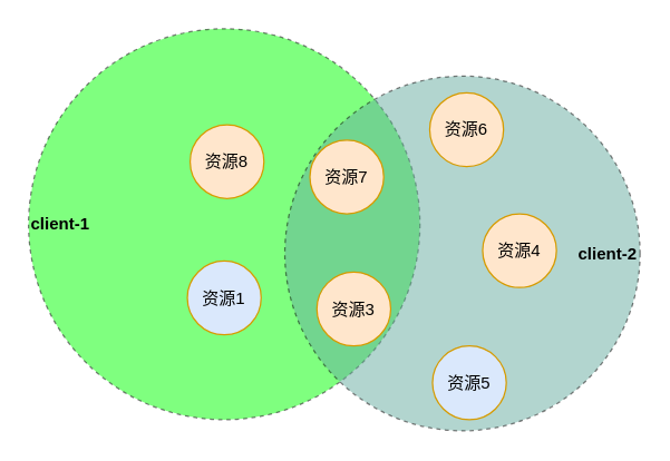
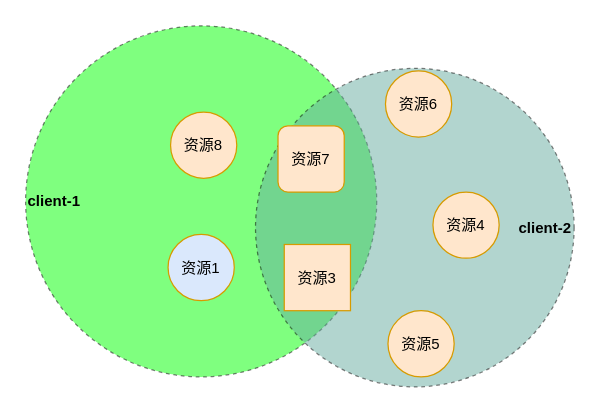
- <mxCell id="5" value="资源6" style="ellipse;whiteSpace=wrap;html=1;aspect=fixed;fillColor=#ffe6cc;strokeColor=#d79b00;" vertex="1" parent="1"><mxGeometry x="308" y="66" width="53" height="53" as="geometry" /></mxCell>
+ <mxCell id="5" value="资源6" style="ellipse;whiteSpace=wrap;html=1;aspect=fixed;fillColor=#ffe6cc;strokeColor=#d79b00;" vertex="1" parent="1"><mxGeometry x="308" y="56" width="53" height="53" as="geometry" /></mxCell>
- <mxCell id="4" value="资源7" style="ellipse;whiteSpace=wrap;html=1;aspect=fixed;fillColor=#ffe6cc;strokeColor=#d79b00;" vertex="1" parent="1"><mxGeometry x="222" y="100" width="53" height="53" as="geometry" /></mxCell>
+ <mxCell id="4" value="资源7" style="whiteSpace=wrap;html=1;aspect=fixed;fillColor=#ffe6cc;strokeColor=#d79b00;rounded=1;" vertex="1" parent="1"><mxGeometry x="222" y="100" width="53" height="53" as="geometry" /></mxCell>
- <mxCell id="8" value="资源3" style="ellipse;whiteSpace=wrap;html=1;aspect=fixed;fillColor=#ffe6cc;strokeColor=#d79b00;" vertex="1" parent="1"><mxGeometry x="227" y="195" width="53" height="53" as="geometry" /></mxCell>
+ <mxCell id="8" value="资源3" style="whiteSpace=wrap;html=1;aspect=fixed;fillColor=#ffe6cc;strokeColor=#d79b00;rounded=0;" vertex="1" parent="1"><mxGeometry x="227" y="195" width="53" height="53" as="geometry" /></mxCell>
- <mxCell id="6" value="资源5" style="ellipse;whiteSpace=wrap;html=1;aspect=fixed;fillColor=#dae8fc;strokeColor=#d79b00;" vertex="1" parent="1"><mxGeometry x="310" y="248" width="53" height="53" as="geometry" /></mxCell>
+ <mxCell id="6" value="资源5" style="ellipse;whiteSpace=wrap;html=1;aspect=fixed;fillColor=#ffe6cc;strokeColor=#d79b00;" vertex="1" parent="1"><mxGeometry x="310" y="248" width="53" height="53" as="geometry" /></mxCell>
